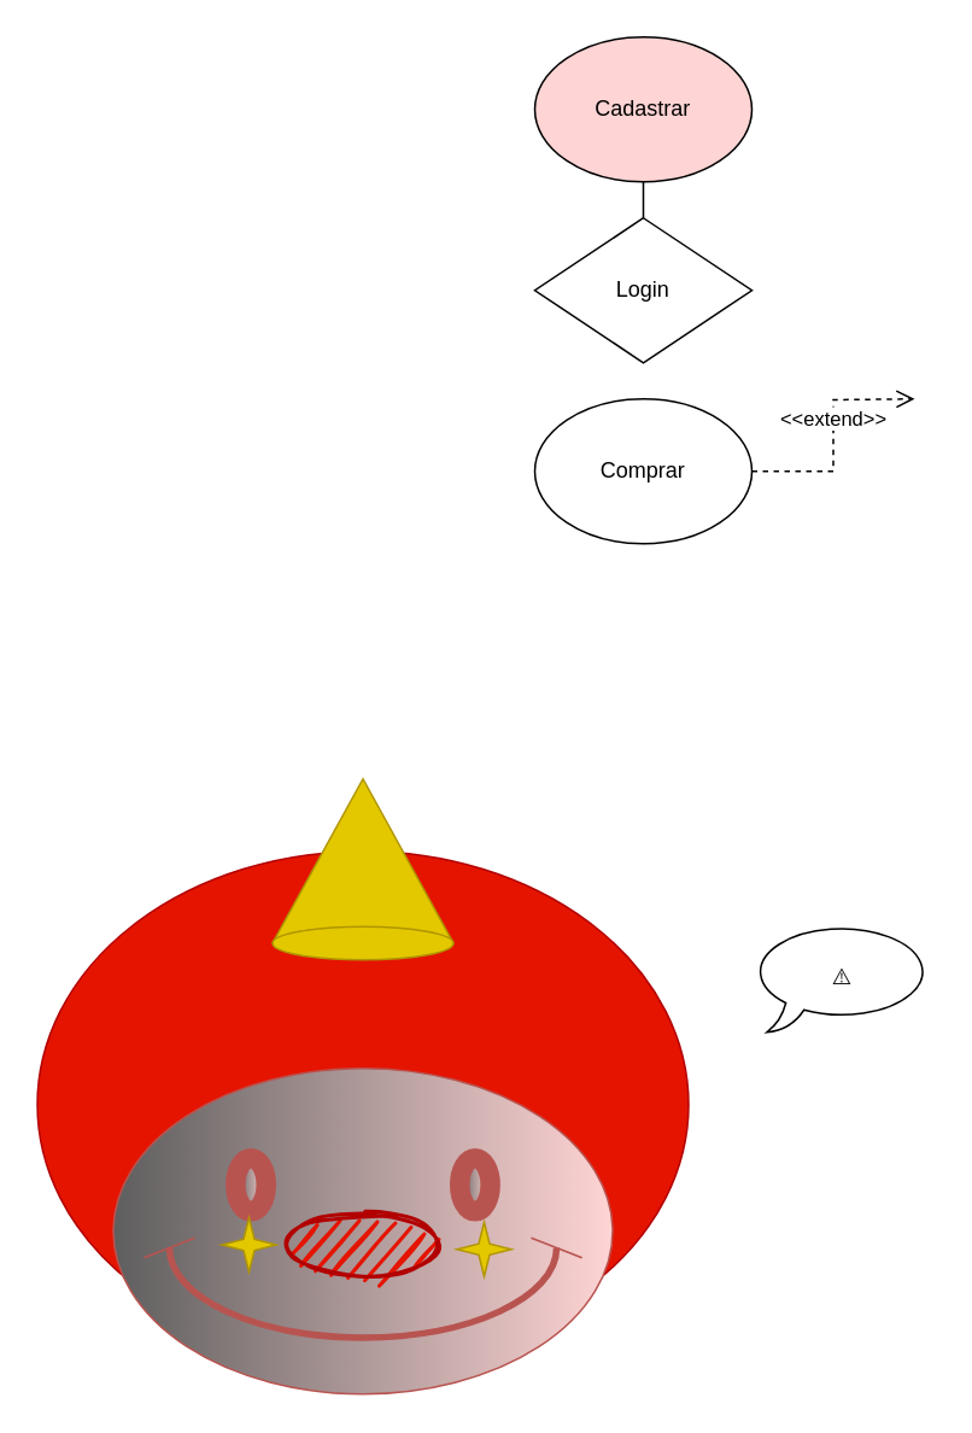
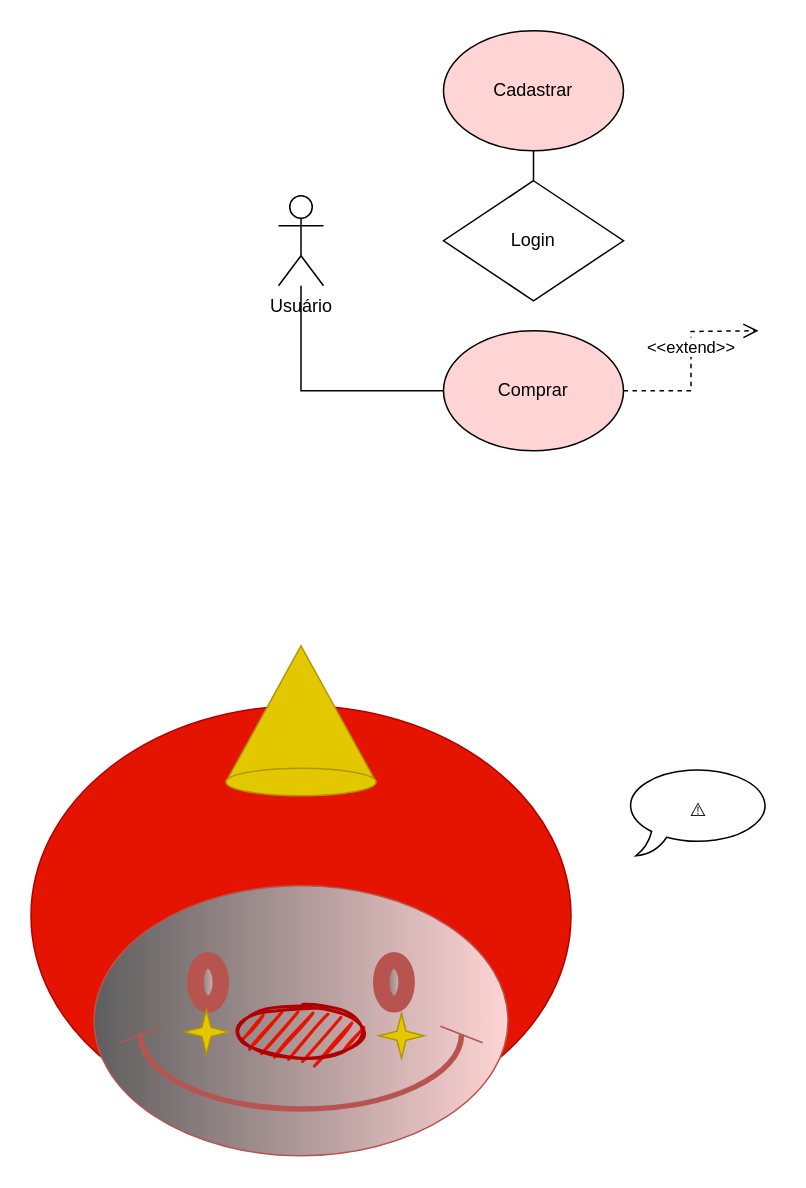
+ <mxCell id="2" value="Usuário" style="shape=umlActor;verticalLabelPosition=bottom;verticalAlign=top;html=1;outlineConnect=0;" vertex="1" parent="1"><mxGeometry x="185" y="130" width="30" height="60" as="geometry" /></mxCell>
+ <mxCell id="6" style="edgeStyle=orthogonalEdgeStyle;rounded=0;orthogonalLoop=1;jettySize=auto;html=1;endArrow=none;endFill=0;" edge="1" parent="1" source="7" target="2"><mxGeometry relative="1" as="geometry" /></mxCell>
- <mxCell id="7" value="Comprar" style="ellipse;whiteSpace=wrap;html=1;" vertex="1" parent="1"><mxGeometry x="295" y="220" width="120" height="80" as="geometry" /></mxCell>
+ <mxCell id="7" value="Comprar" style="ellipse;whiteSpace=wrap;html=1;fillColor=#ffd4d4;" vertex="1" parent="1"><mxGeometry x="295" y="220" width="120" height="80" as="geometry" /></mxCell>
